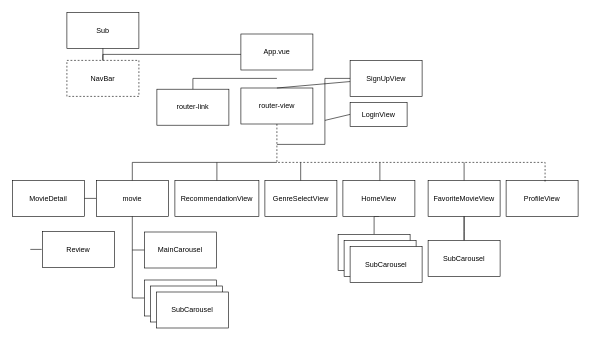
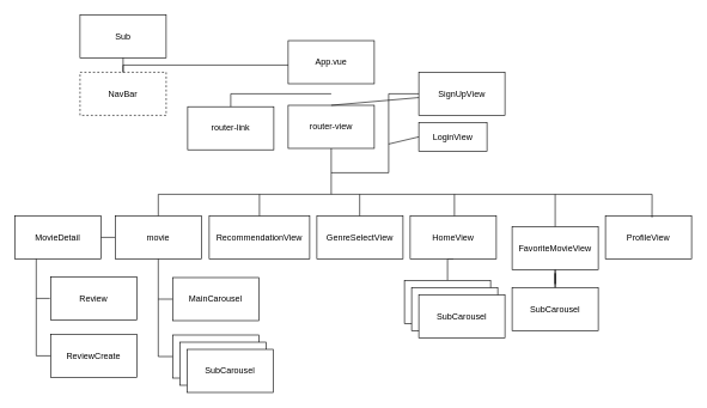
- <mxCell id="40" value="" style="endArrow=none;html=1;rounded=0;entryX=0.541;entryY=0.04;entryDx=0;entryDy=0;entryPerimeter=0;exitX=0.5;exitY=1;exitDx=0;exitDy=0;dashed=1;" parent="1" source="30" target="23" edge="1"><mxGeometry width="50" height="50" relative="1" as="geometry"><mxPoint x="471" y="330" as="sourcePoint" /><mxPoint x="521" y="280" as="targetPoint" /><Array as="points"><mxPoint x="461" y="270" /><mxPoint x="908" y="270" /></Array></mxGeometry></mxCell>
+ <mxCell id="40" value="" style="endArrow=none;html=1;rounded=0;entryX=0.541;entryY=0.04;entryDx=0;entryDy=0;entryPerimeter=0;exitX=0.5;exitY=1;exitDx=0;exitDy=0;" parent="1" source="30" target="23" edge="1"><mxGeometry width="50" height="50" relative="1" as="geometry"><mxPoint x="471" y="330" as="sourcePoint" /><mxPoint x="521" y="280" as="targetPoint" /><Array as="points"><mxPoint x="461" y="270" /><mxPoint x="908" y="270" /></Array></mxGeometry></mxCell>
- <mxCell id="14" value="FavoriteMovieView" style="rounded=0;whiteSpace=wrap;html=1;labelBackgroundColor=none;" parent="1" vertex="1"><mxGeometry x="713" y="300" width="120" height="60" as="geometry" /></mxCell>
+ <mxCell id="14" value="FavoriteMovieView" style="rounded=0;whiteSpace=wrap;html=1;labelBackgroundColor=none;" parent="1" vertex="1"><mxGeometry x="713" y="315" width="120" height="60" as="geometry" /></mxCell>
+ <mxCell id="27" value="" style="endArrow=none;html=1;rounded=0;entryX=0.25;entryY=1;entryDx=0;entryDy=0;exitX=0;exitY=0.5;exitDx=0;exitDy=0;" parent="1" source="16" target="6" edge="1"><mxGeometry width="50" height="50" relative="1" as="geometry"><mxPoint x="330" y="370" as="sourcePoint" /><mxPoint x="380" y="320" as="targetPoint" /><Array as="points"><mxPoint x="50" y="495" /></Array></mxGeometry></mxCell>
+ <mxCell id="16" value="ReviewCreate" style="rounded=0;whiteSpace=wrap;html=1;labelBackgroundColor=none;" parent="1" vertex="1"><mxGeometry x="70" y="465" width="120" height="60" as="geometry" /></mxCell>
